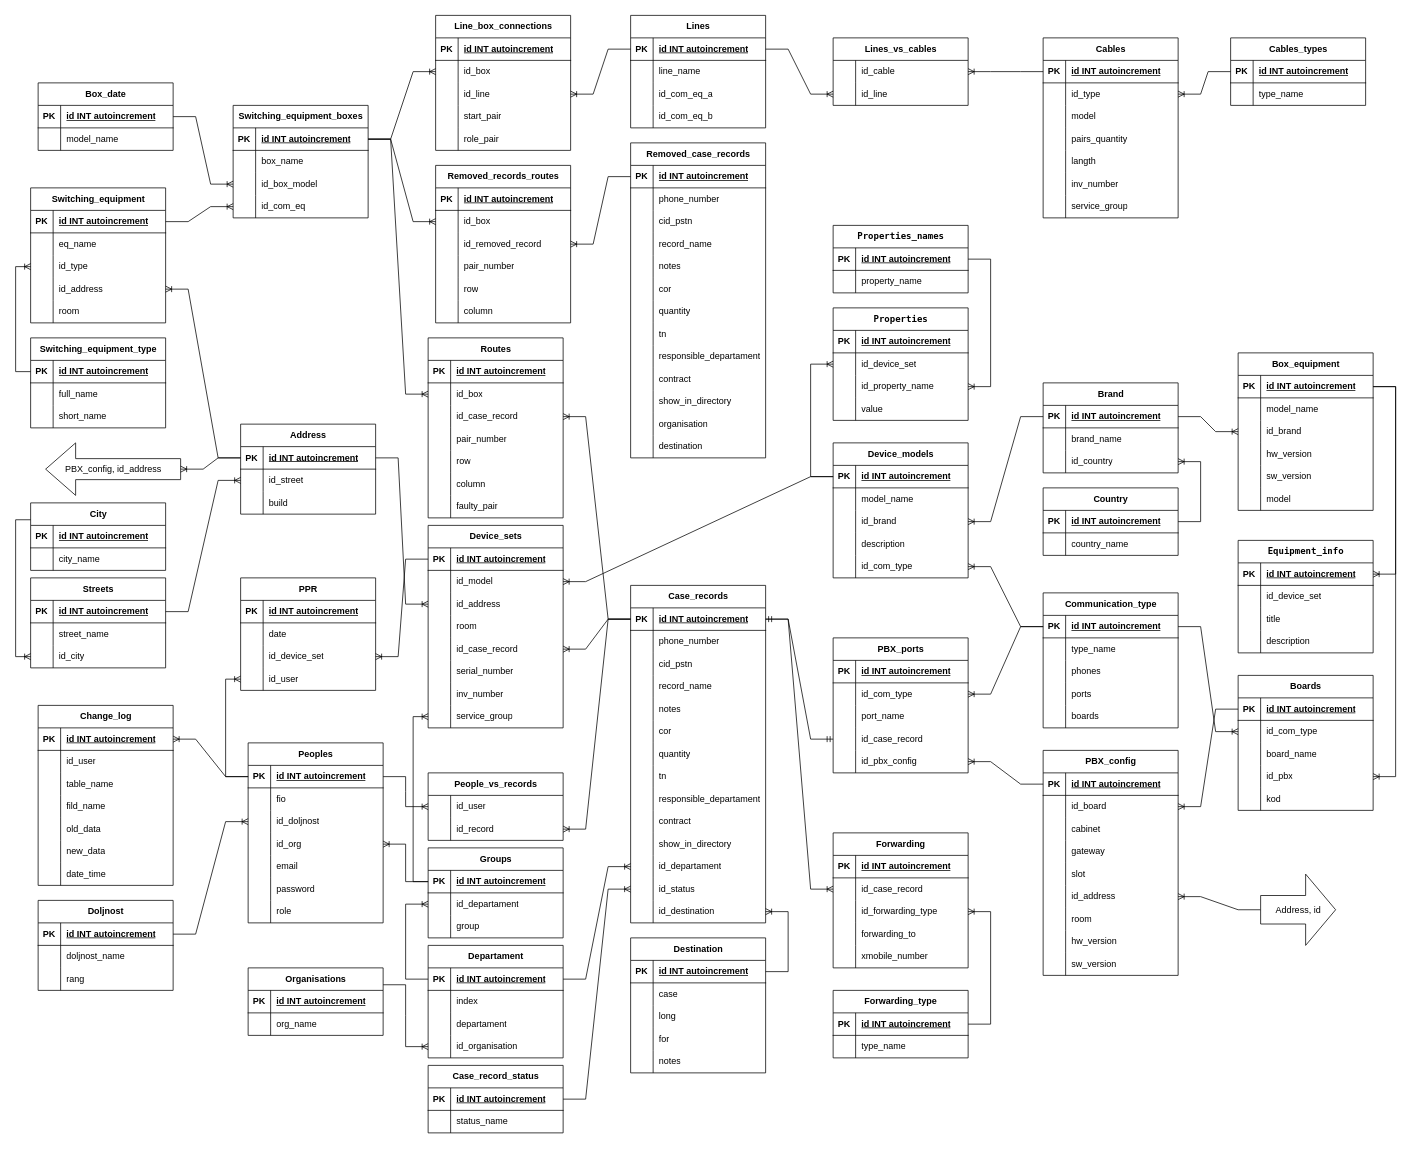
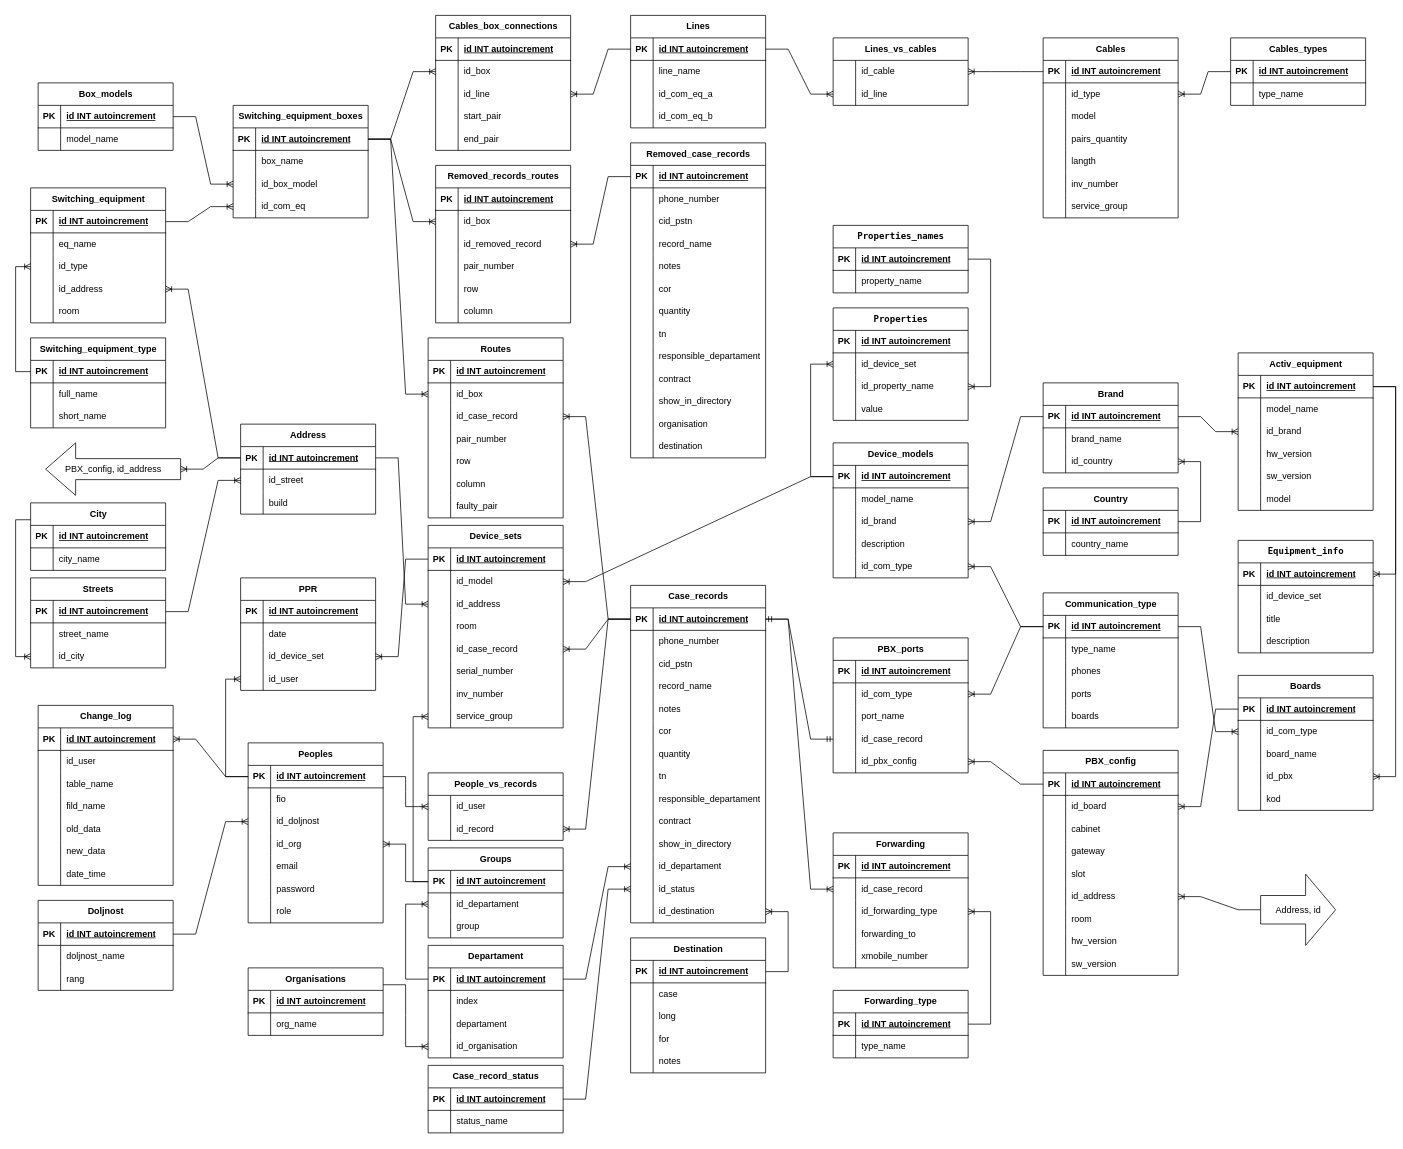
- <mxCell id="54" value="Line_box_connections" style="shape=table;startSize=30;container=1;collapsible=1;childLayout=tableLayout;fixedRows=1;rowLines=0;fontStyle=1;align=center;resizeLast=1;html=1;" parent="1" vertex="1"><mxGeometry x="580" y="20" width="180" height="180" as="geometry" /></mxCell>
+ <mxCell id="54" value="Cables_box_connections" style="shape=table;startSize=30;container=1;collapsible=1;childLayout=tableLayout;fixedRows=1;rowLines=0;fontStyle=1;align=center;resizeLast=1;html=1;" parent="1" vertex="1"><mxGeometry x="580" y="20" width="180" height="180" as="geometry" /></mxCell>
- <mxCell id="87" value="Box_date" style="shape=table;startSize=30;container=1;collapsible=1;childLayout=tableLayout;fixedRows=1;rowLines=0;fontStyle=1;align=center;resizeLast=1;html=1;" parent="1" vertex="1"><mxGeometry x="50" y="110" width="180" height="90" as="geometry" /></mxCell>
+ <mxCell id="87" value="Box_models" style="shape=table;startSize=30;container=1;collapsible=1;childLayout=tableLayout;fixedRows=1;rowLines=0;fontStyle=1;align=center;resizeLast=1;html=1;" parent="1" vertex="1"><mxGeometry x="50" y="110" width="180" height="90" as="geometry" /></mxCell>
- <mxCell id="69" value="role_pair" style="shape=partialRectangle;connectable=0;fillColor=none;top=0;left=0;bottom=0;right=0;align=left;spacingLeft=6;overflow=hidden;whiteSpace=wrap;html=1;" parent="67" vertex="1"><mxGeometry x="30" width="150" height="30" as="geometry"><mxRectangle width="150" height="30" as="alternateBounds" /></mxGeometry></mxCell>
+ <mxCell id="69" value="end_pair" style="shape=partialRectangle;connectable=0;fillColor=none;top=0;left=0;bottom=0;right=0;align=left;spacingLeft=6;overflow=hidden;whiteSpace=wrap;html=1;" parent="67" vertex="1"><mxGeometry x="30" width="150" height="30" as="geometry"><mxRectangle width="150" height="30" as="alternateBounds" /></mxGeometry></mxCell>
- <mxCell id="494" value="Box_equipment" style="shape=table;startSize=30;container=1;collapsible=1;childLayout=tableLayout;fixedRows=1;rowLines=0;fontStyle=1;align=center;resizeLast=1;html=1;" parent="1" vertex="1"><mxGeometry x="1650" y="470" width="180" height="210" as="geometry" /></mxCell>
+ <mxCell id="494" value="Activ_equipment" style="shape=table;startSize=30;container=1;collapsible=1;childLayout=tableLayout;fixedRows=1;rowLines=0;fontStyle=1;align=center;resizeLast=1;html=1;" parent="1" vertex="1"><mxGeometry x="1650" y="470" width="180" height="210" as="geometry" /></mxCell>
